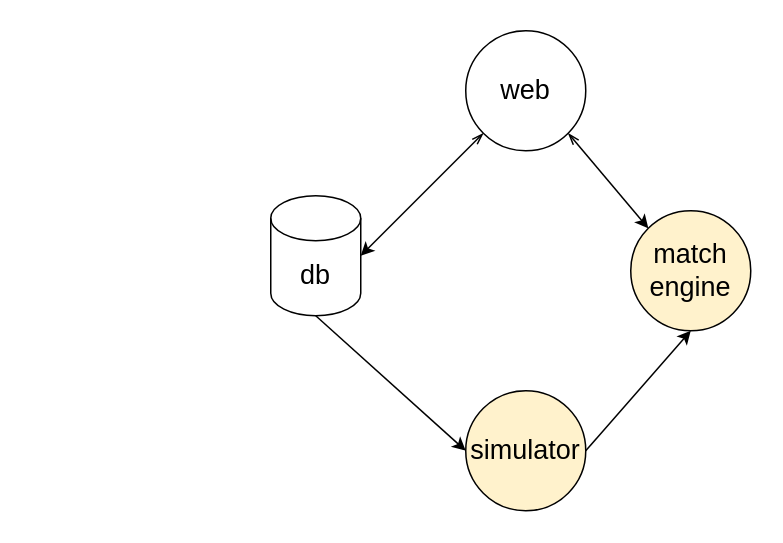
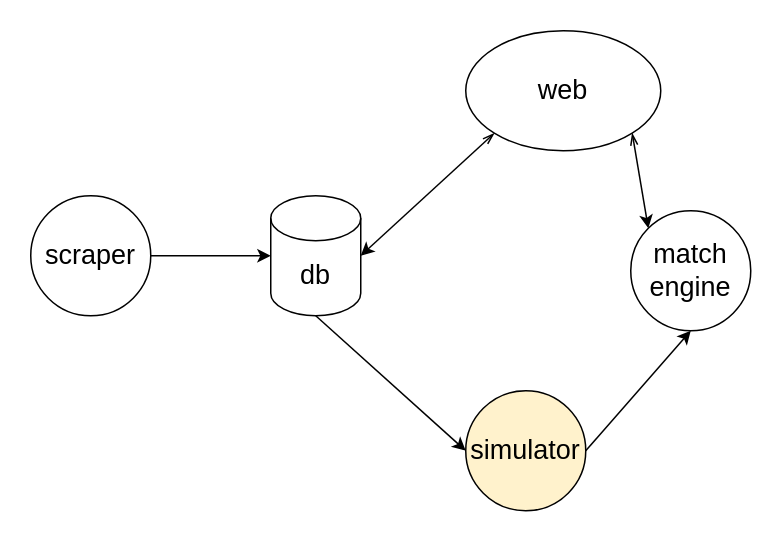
- <mxCell id="5" value="&lt;font style=&quot;font-size: 18px;&quot;&gt;web&lt;/font&gt;" style="ellipse;whiteSpace=wrap;html=1;aspect=fixed;" vertex="1" parent="1"><mxGeometry x="310" y="20" width="80" height="80" as="geometry" /></mxCell>
+ <mxCell id="5" value="&lt;font style=&quot;font-size: 18px;&quot;&gt;web&lt;/font&gt;" style="ellipse;whiteSpace=wrap;html=1;aspect=fixed;" vertex="1" parent="1"><mxGeometry x="310" y="20" width="130" height="80" as="geometry" /></mxCell>
+ <mxCell id="3" value="&lt;font style=&quot;font-size: 18px;&quot;&gt;scraper&lt;/font&gt;" style="ellipse;whiteSpace=wrap;html=1;aspect=fixed;" vertex="1" parent="1"><mxGeometry x="20" y="130" width="80" height="80" as="geometry" /></mxCell>
+ <mxCell id="2" style="edgeStyle=none;html=1;exitX=1;exitY=0.5;exitDx=0;exitDy=0;entryX=0;entryY=0.5;entryDx=0;entryDy=0;entryPerimeter=0;fontSize=18;" edge="1" parent="1" source="3" target="8"><mxGeometry relative="1" as="geometry" /></mxCell>
- <mxCell id="6" value="&lt;font style=&quot;font-size: 18px;&quot;&gt;match&lt;br&gt;engine&lt;/font&gt;" style="ellipse;whiteSpace=wrap;html=1;aspect=fixed;fillColor=#fff2cc;" vertex="1" parent="1"><mxGeometry x="420" y="140" width="80" height="80" as="geometry" /></mxCell>
+ <mxCell id="6" value="&lt;font style=&quot;font-size: 18px;&quot;&gt;match&lt;br&gt;engine&lt;/font&gt;" style="ellipse;whiteSpace=wrap;html=1;aspect=fixed;" vertex="1" parent="1"><mxGeometry x="420" y="140" width="80" height="80" as="geometry" /></mxCell>
